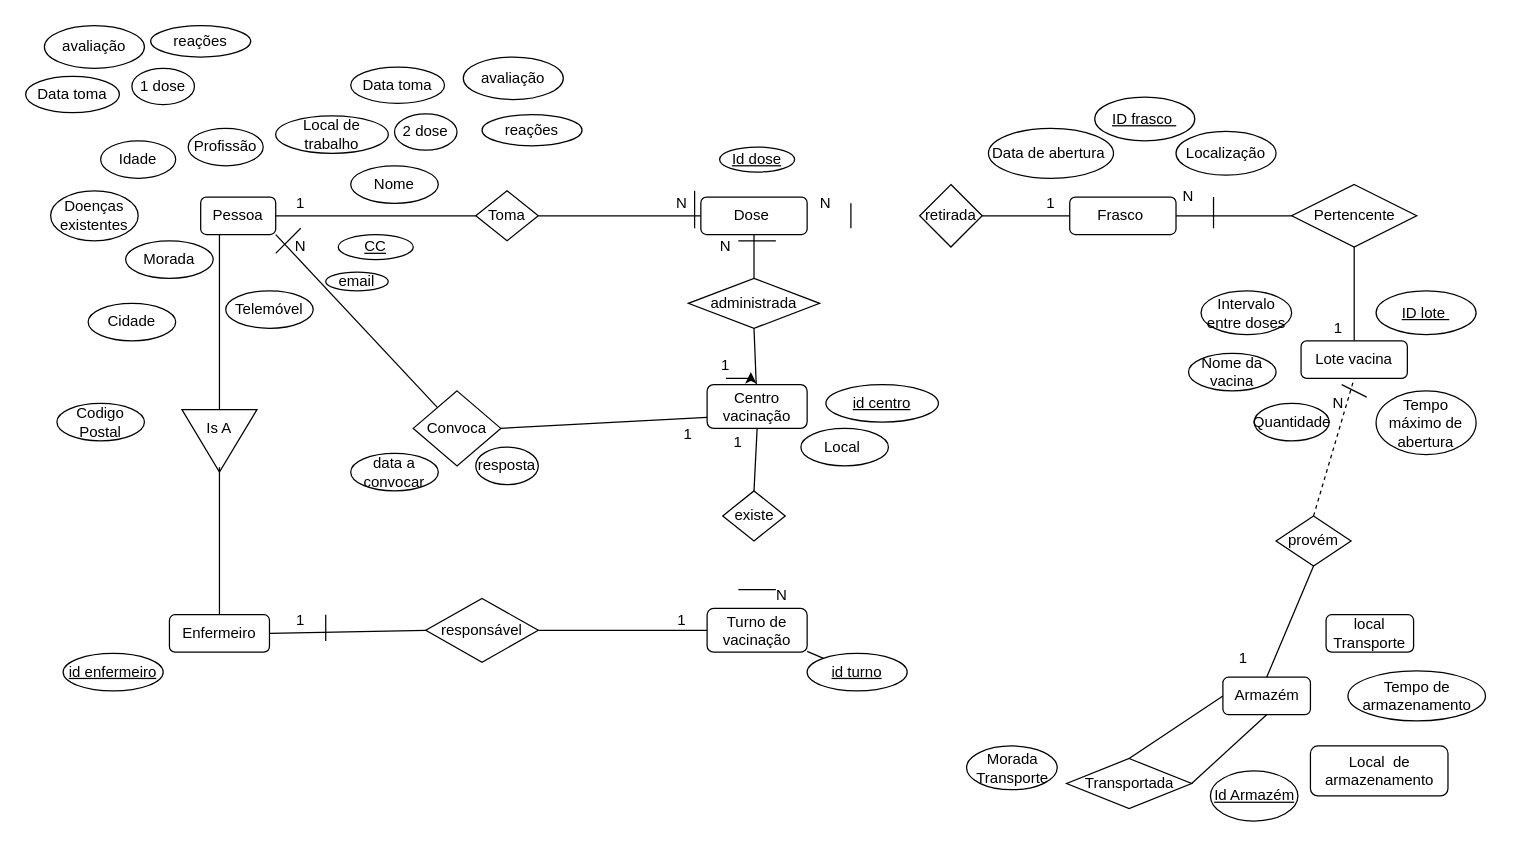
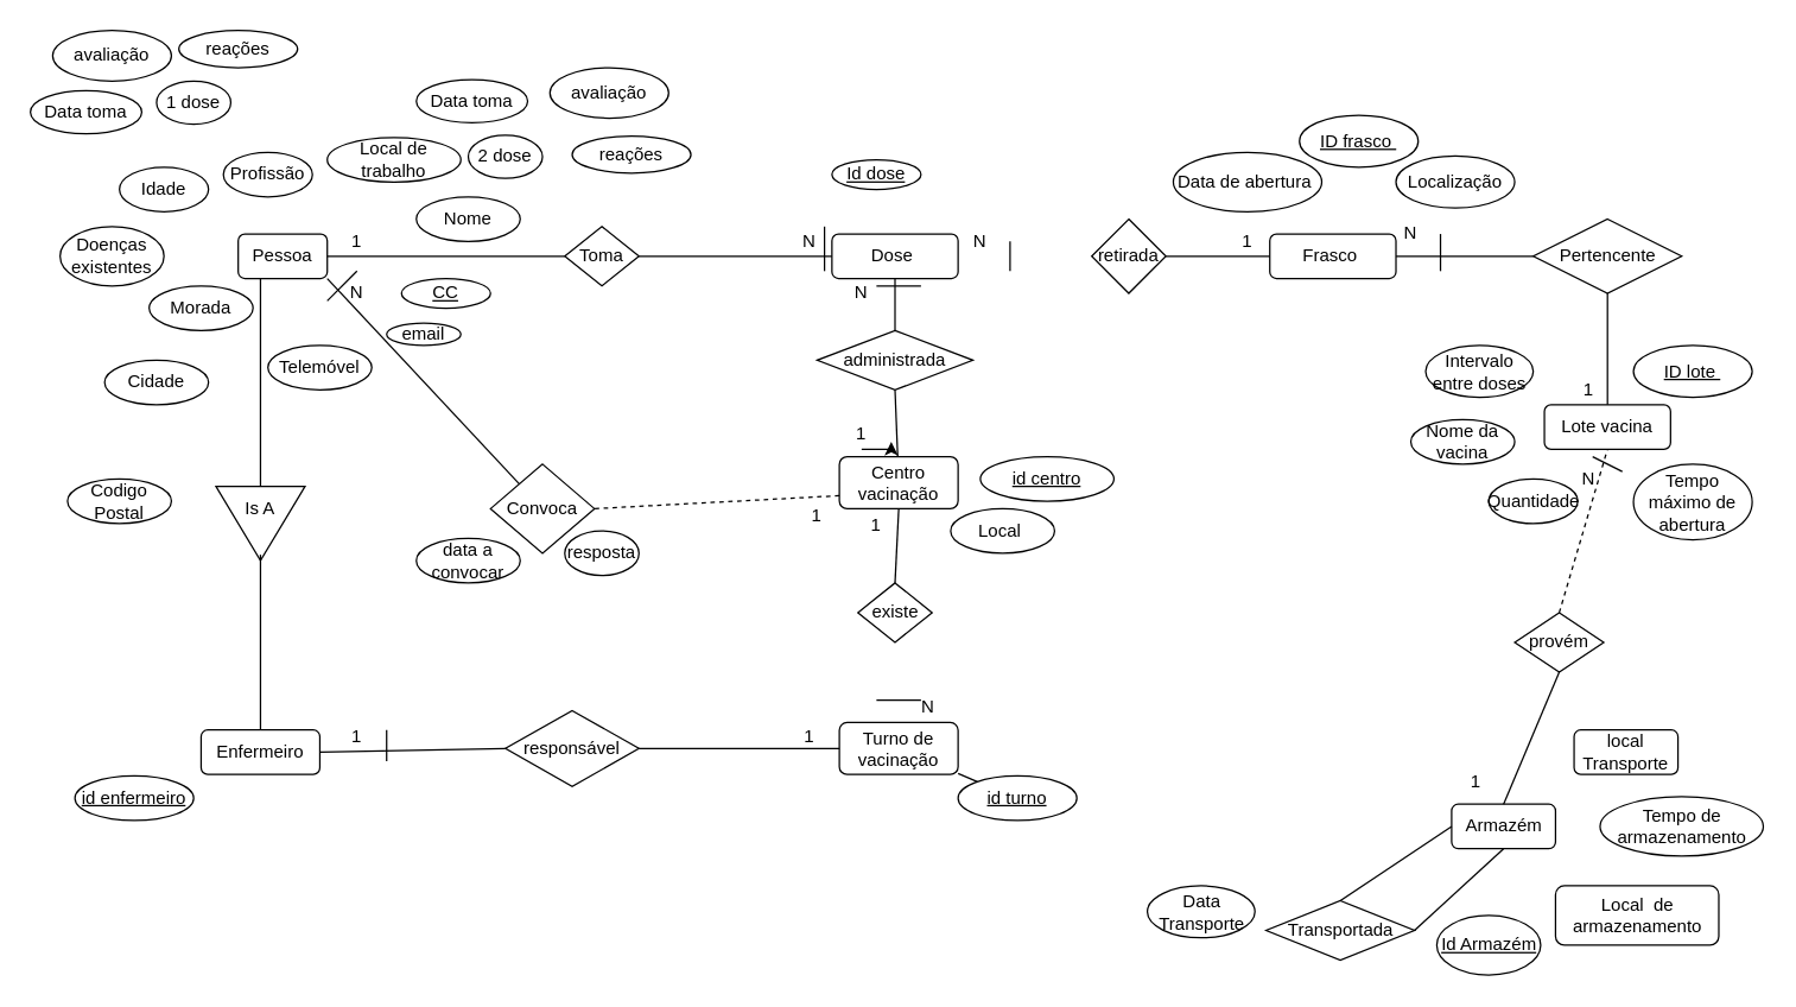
- <mxCell id="44" value="&lt;u&gt;Id dose&lt;/u&gt;" style="ellipse;whiteSpace=wrap;html=1;" parent="1" vertex="1"><mxGeometry x="575" y="117" width="60" height="20" as="geometry" /></mxCell>
+ <mxCell id="44" value="&lt;u&gt;Id dose&lt;/u&gt;" style="ellipse;whiteSpace=wrap;html=1;" parent="1" vertex="1"><mxGeometry x="560" y="107" width="60" height="20" as="geometry" /></mxCell>
- <mxCell id="82" value="" style="endArrow=none;html=1;entryX=1;entryY=0.5;entryDx=0;entryDy=0;exitX=0;exitY=0.75;exitDx=0;exitDy=0;" parent="1" source="28" target="81" edge="1"><mxGeometry width="50" height="50" relative="1" as="geometry"><mxPoint x="590" y="402" as="sourcePoint" /><mxPoint x="640" y="352" as="targetPoint" /></mxGeometry></mxCell>
+ <mxCell id="82" value="" style="endArrow=none;html=1;entryX=1;entryY=0.5;entryDx=0;entryDy=0;exitX=0;exitY=0.75;exitDx=0;exitDy=0;dashed=1;" parent="1" source="28" target="81" edge="1"><mxGeometry width="50" height="50" relative="1" as="geometry"><mxPoint x="590" y="402" as="sourcePoint" /><mxPoint x="640" y="352" as="targetPoint" /></mxGeometry></mxCell>
- <mxCell id="23" value="Morada Transporte" style="ellipse;whiteSpace=wrap;html=1;" parent="1" vertex="1"><mxGeometry x="772.5" y="596" width="72.5" height="35" as="geometry" /></mxCell>
+ <mxCell id="23" value="Data Transporte" style="ellipse;whiteSpace=wrap;html=1;" parent="1" vertex="1"><mxGeometry x="772.5" y="596" width="72.5" height="35" as="geometry" /></mxCell>
